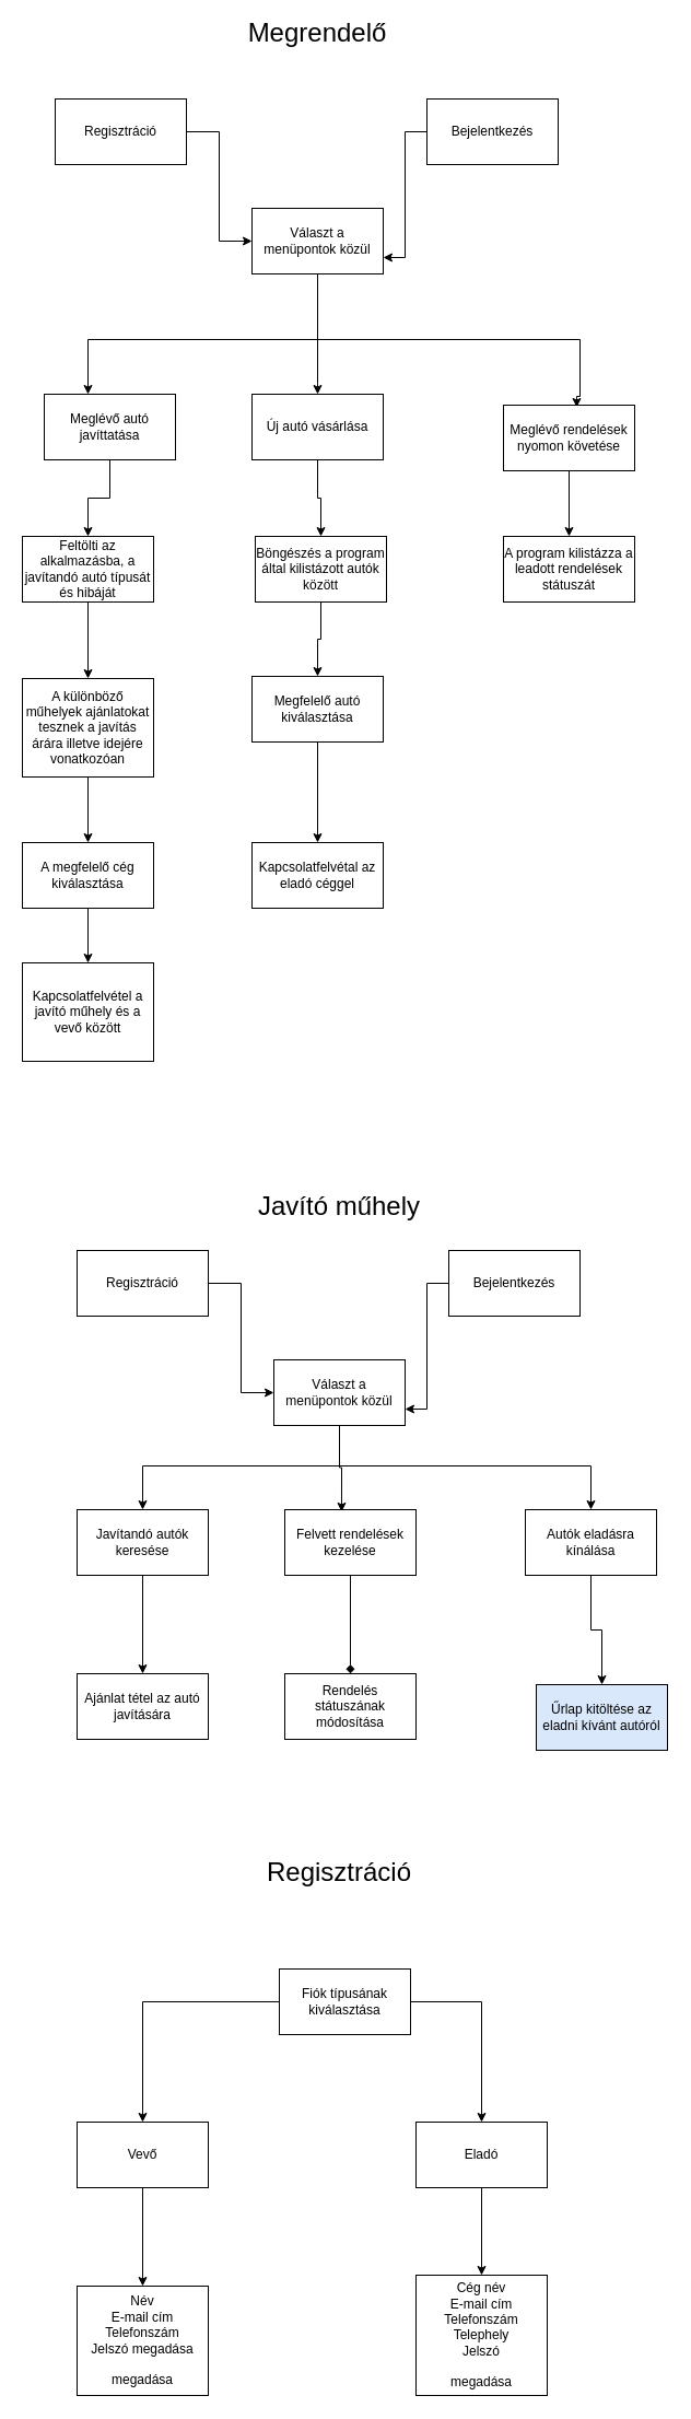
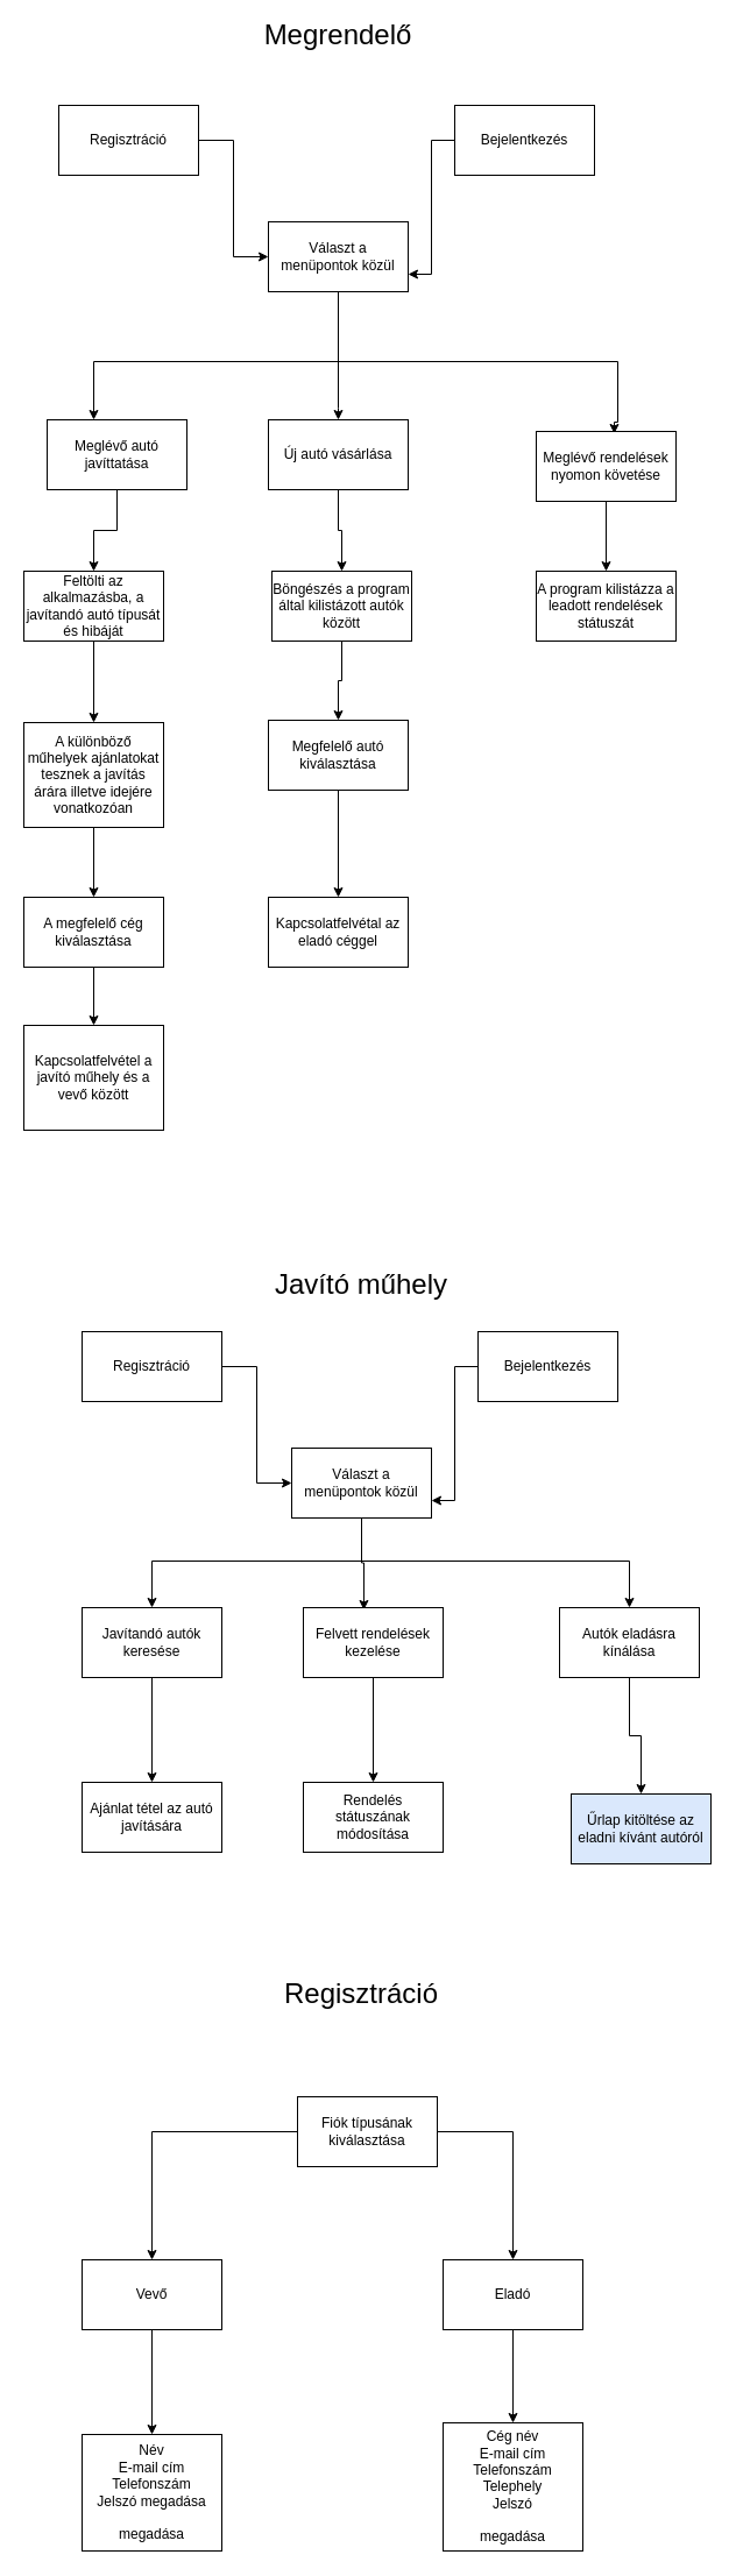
- <mxCell id="42" style="edgeStyle=orthogonalEdgeStyle;rounded=0;orthogonalLoop=1;jettySize=auto;html=1;endArrow=diamond;" edge="1" parent="1" source="43" target="44"><mxGeometry relative="1" as="geometry" /></mxCell>
+ <mxCell id="42" style="edgeStyle=orthogonalEdgeStyle;rounded=0;orthogonalLoop=1;jettySize=auto;html=1;" edge="1" parent="1" source="43" target="44"><mxGeometry relative="1" as="geometry" /></mxCell>
